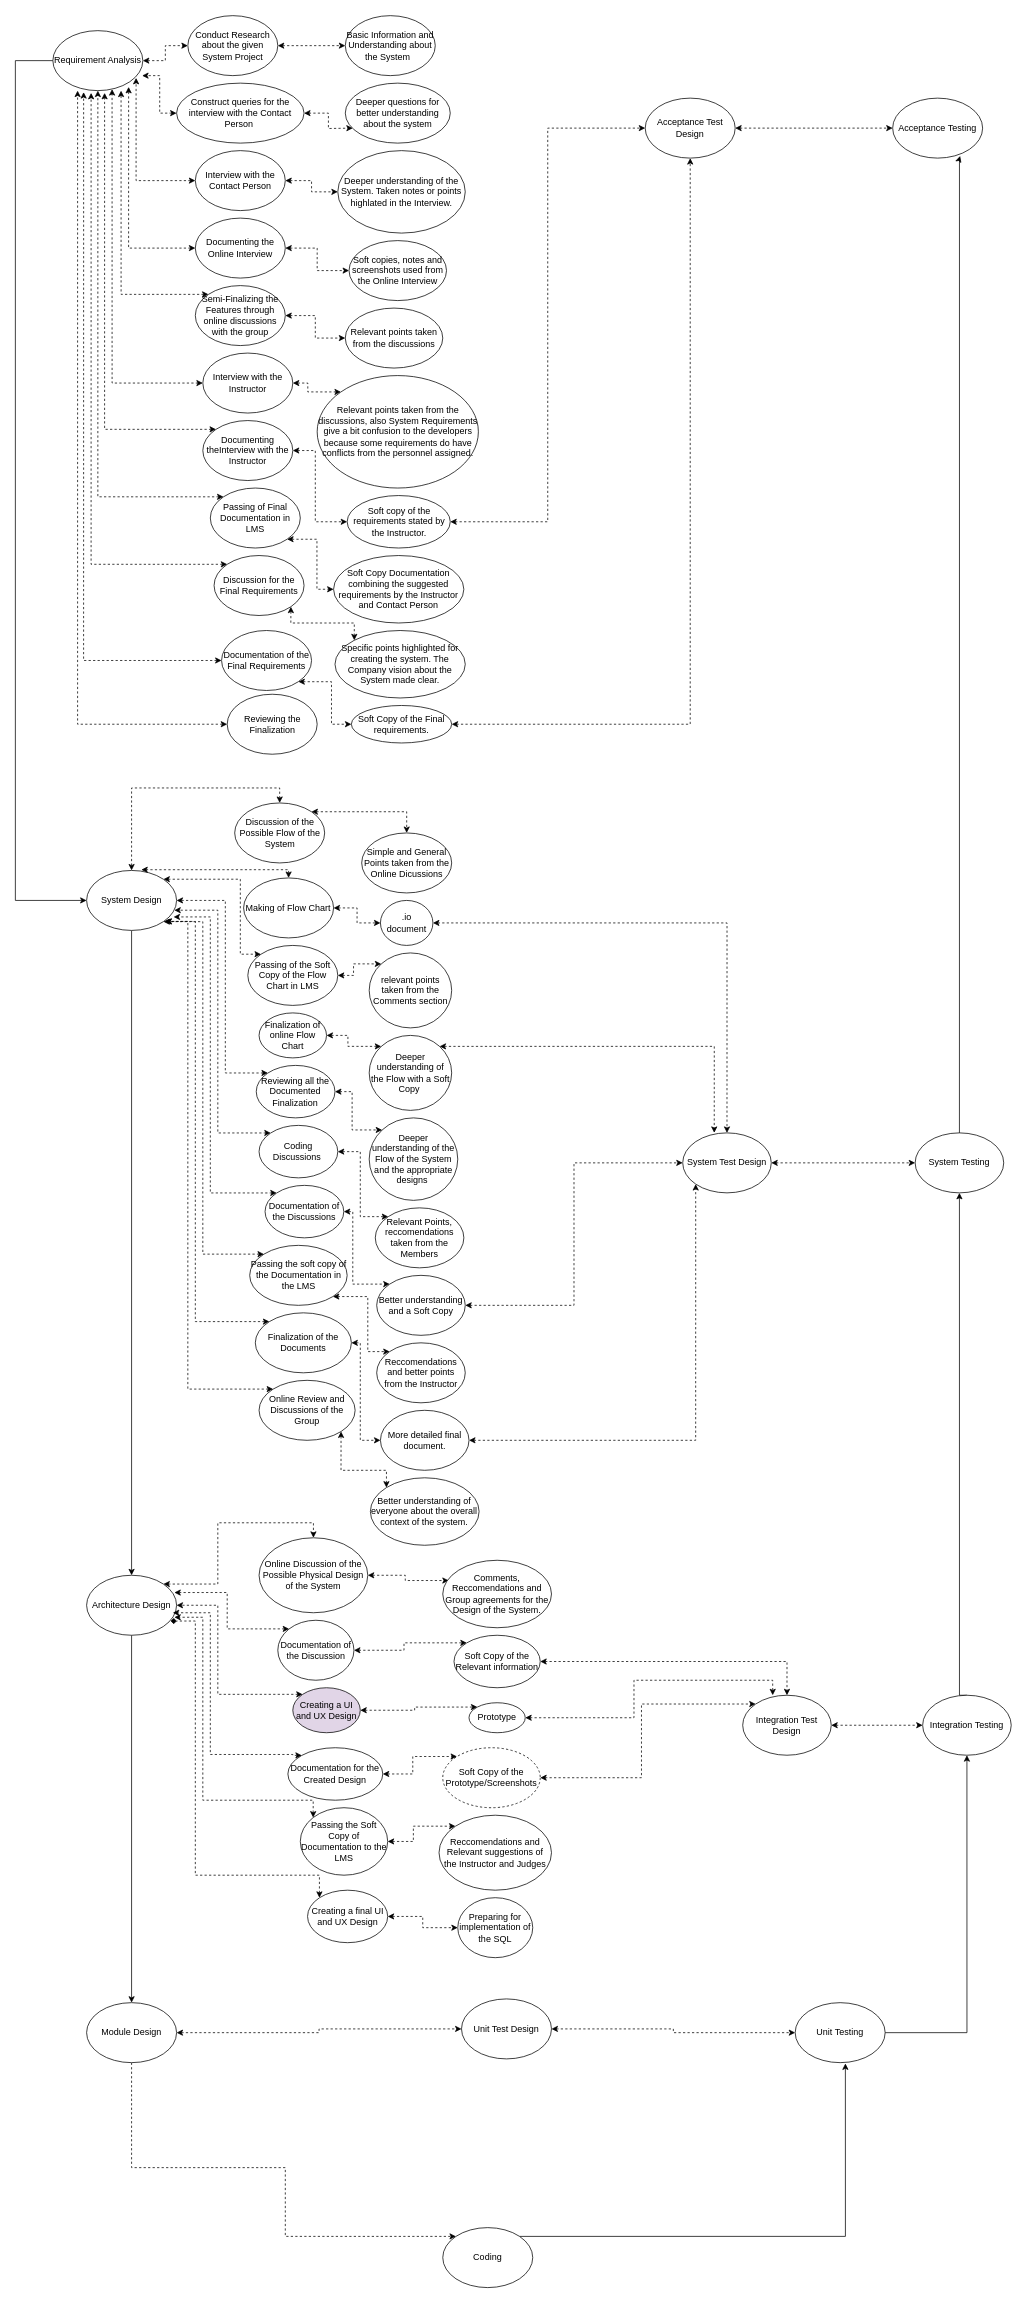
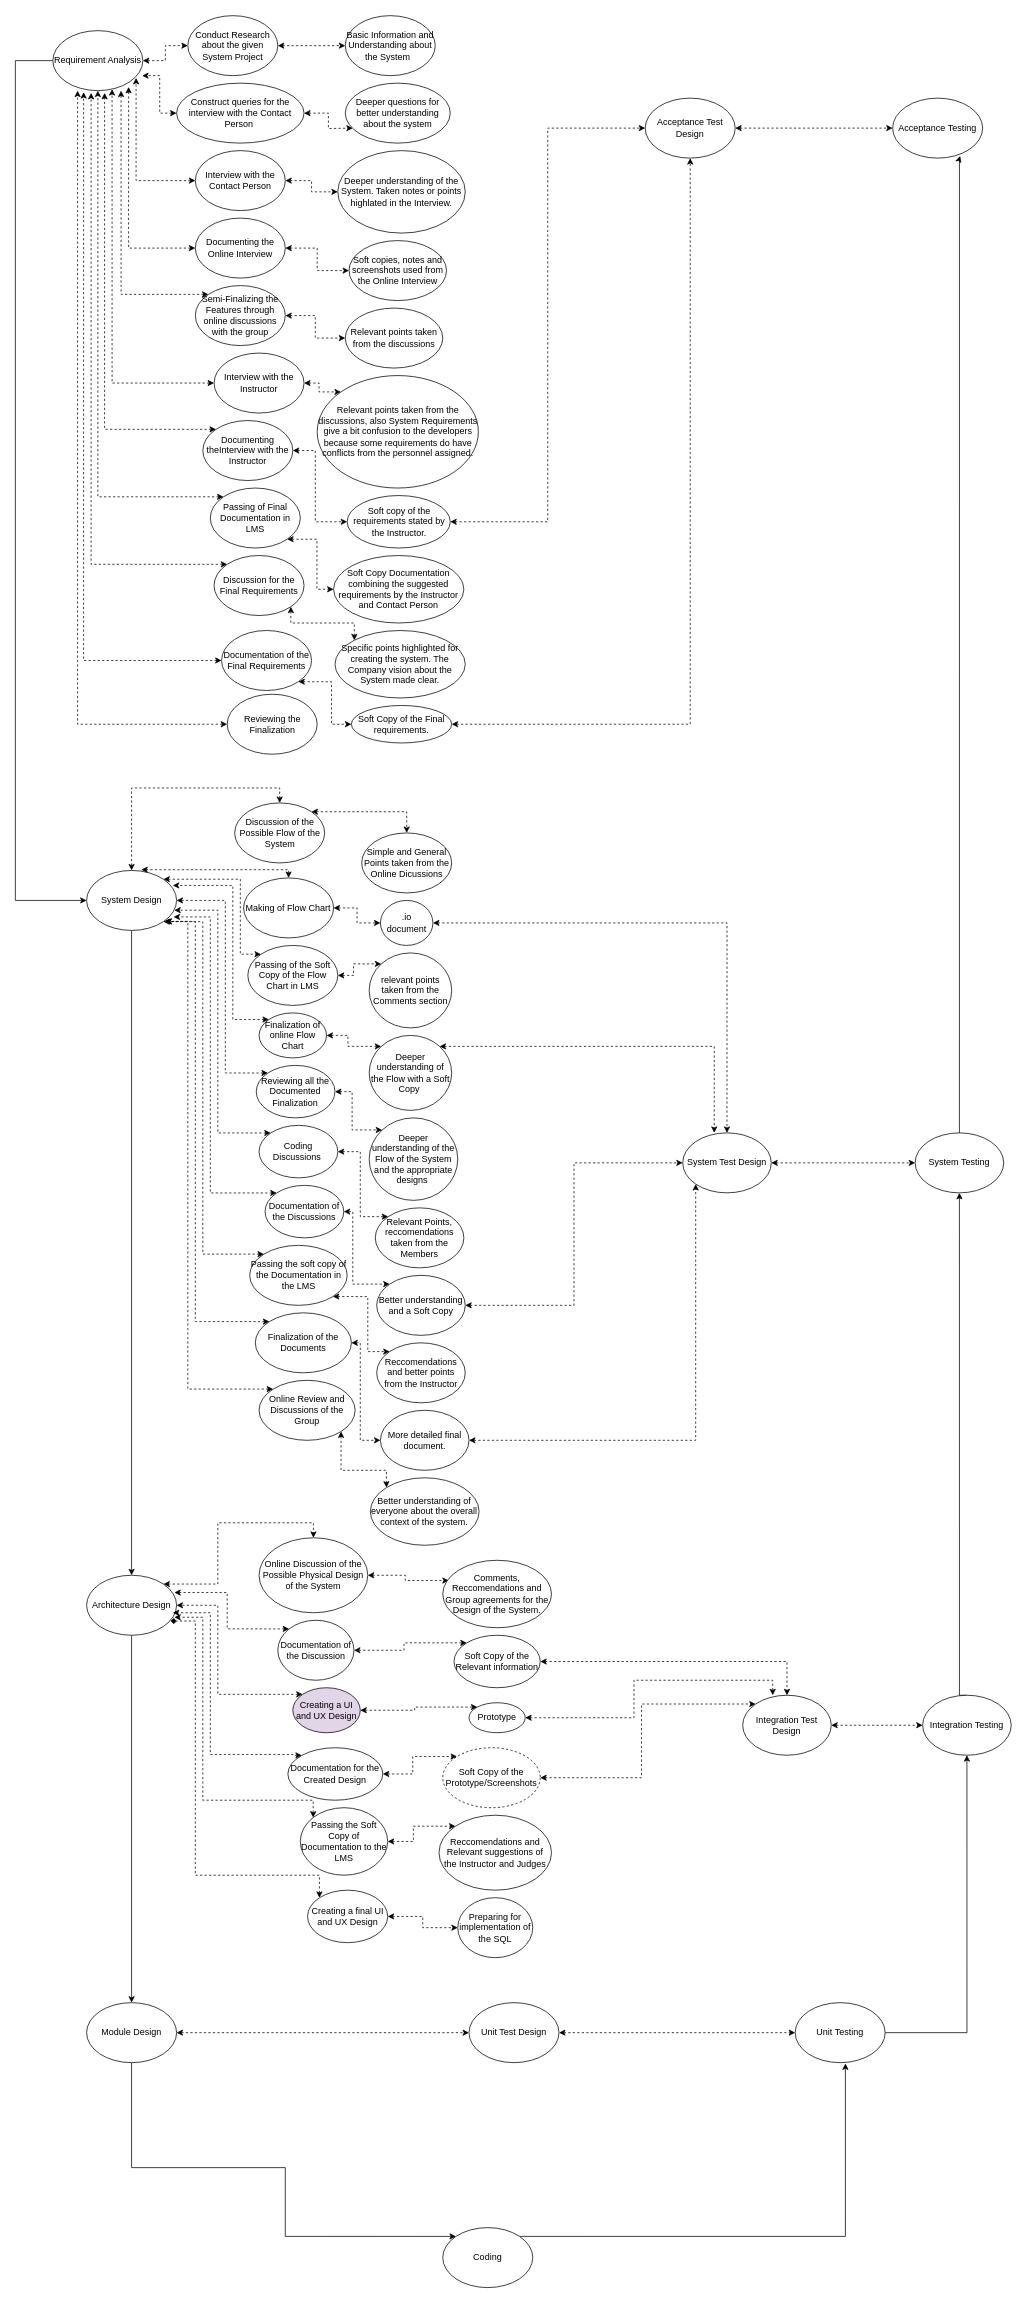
- <mxCell id="26" value="Interview with the Instructor" style="ellipse;whiteSpace=wrap;html=1;" parent="1" vertex="1"><mxGeometry x="270" y="470" width="120" height="80" as="geometry" /></mxCell>
+ <mxCell id="26" value="Interview with the Instructor" style="ellipse;whiteSpace=wrap;html=1;" parent="1" vertex="1"><mxGeometry x="285" y="470" width="120" height="80" as="geometry" /></mxCell>
+ <mxCell id="66" style="edgeStyle=orthogonalEdgeStyle;rounded=0;orthogonalLoop=1;jettySize=auto;html=1;exitX=0;exitY=0;exitDx=0;exitDy=0;entryX=0.958;entryY=0.25;entryDx=0;entryDy=0;entryPerimeter=0;dashed=1;startArrow=classic;startFill=1;" parent="1" source="68" target="54" edge="1"><mxGeometry relative="1" as="geometry"><Array as="points"><mxPoint x="310" y="1359" /><mxPoint x="310" y="1180" /></Array></mxGeometry></mxCell>
- <mxCell id="140" value="Unit Test Design" style="ellipse;whiteSpace=wrap;html=1;" parent="1" vertex="1"><mxGeometry x="615" y="2665" width="120" height="80" as="geometry" /></mxCell>
+ <mxCell id="140" value="Unit Test Design" style="ellipse;whiteSpace=wrap;html=1;" parent="1" vertex="1"><mxGeometry x="625" y="2670" width="120" height="80" as="geometry" /></mxCell>
- <mxCell id="134" style="edgeStyle=orthogonalEdgeStyle;rounded=0;orthogonalLoop=1;jettySize=auto;html=1;exitX=0.5;exitY=1;exitDx=0;exitDy=0;entryX=0;entryY=0;entryDx=0;entryDy=0;startArrow=none;startFill=0;dashed=1;" parent="1" source="136" target="138" edge="1"><mxGeometry relative="1" as="geometry"><Array as="points"><mxPoint x="175" y="2890" /><mxPoint x="380" y="2890" /></Array></mxGeometry></mxCell>
+ <mxCell id="134" style="edgeStyle=orthogonalEdgeStyle;rounded=0;orthogonalLoop=1;jettySize=auto;html=1;exitX=0.5;exitY=1;exitDx=0;exitDy=0;entryX=0;entryY=0;entryDx=0;entryDy=0;startArrow=none;startFill=0;" parent="1" source="136" target="138" edge="1"><mxGeometry relative="1" as="geometry"><Array as="points"><mxPoint x="175" y="2890" /><mxPoint x="380" y="2890" /></Array></mxGeometry></mxCell>
